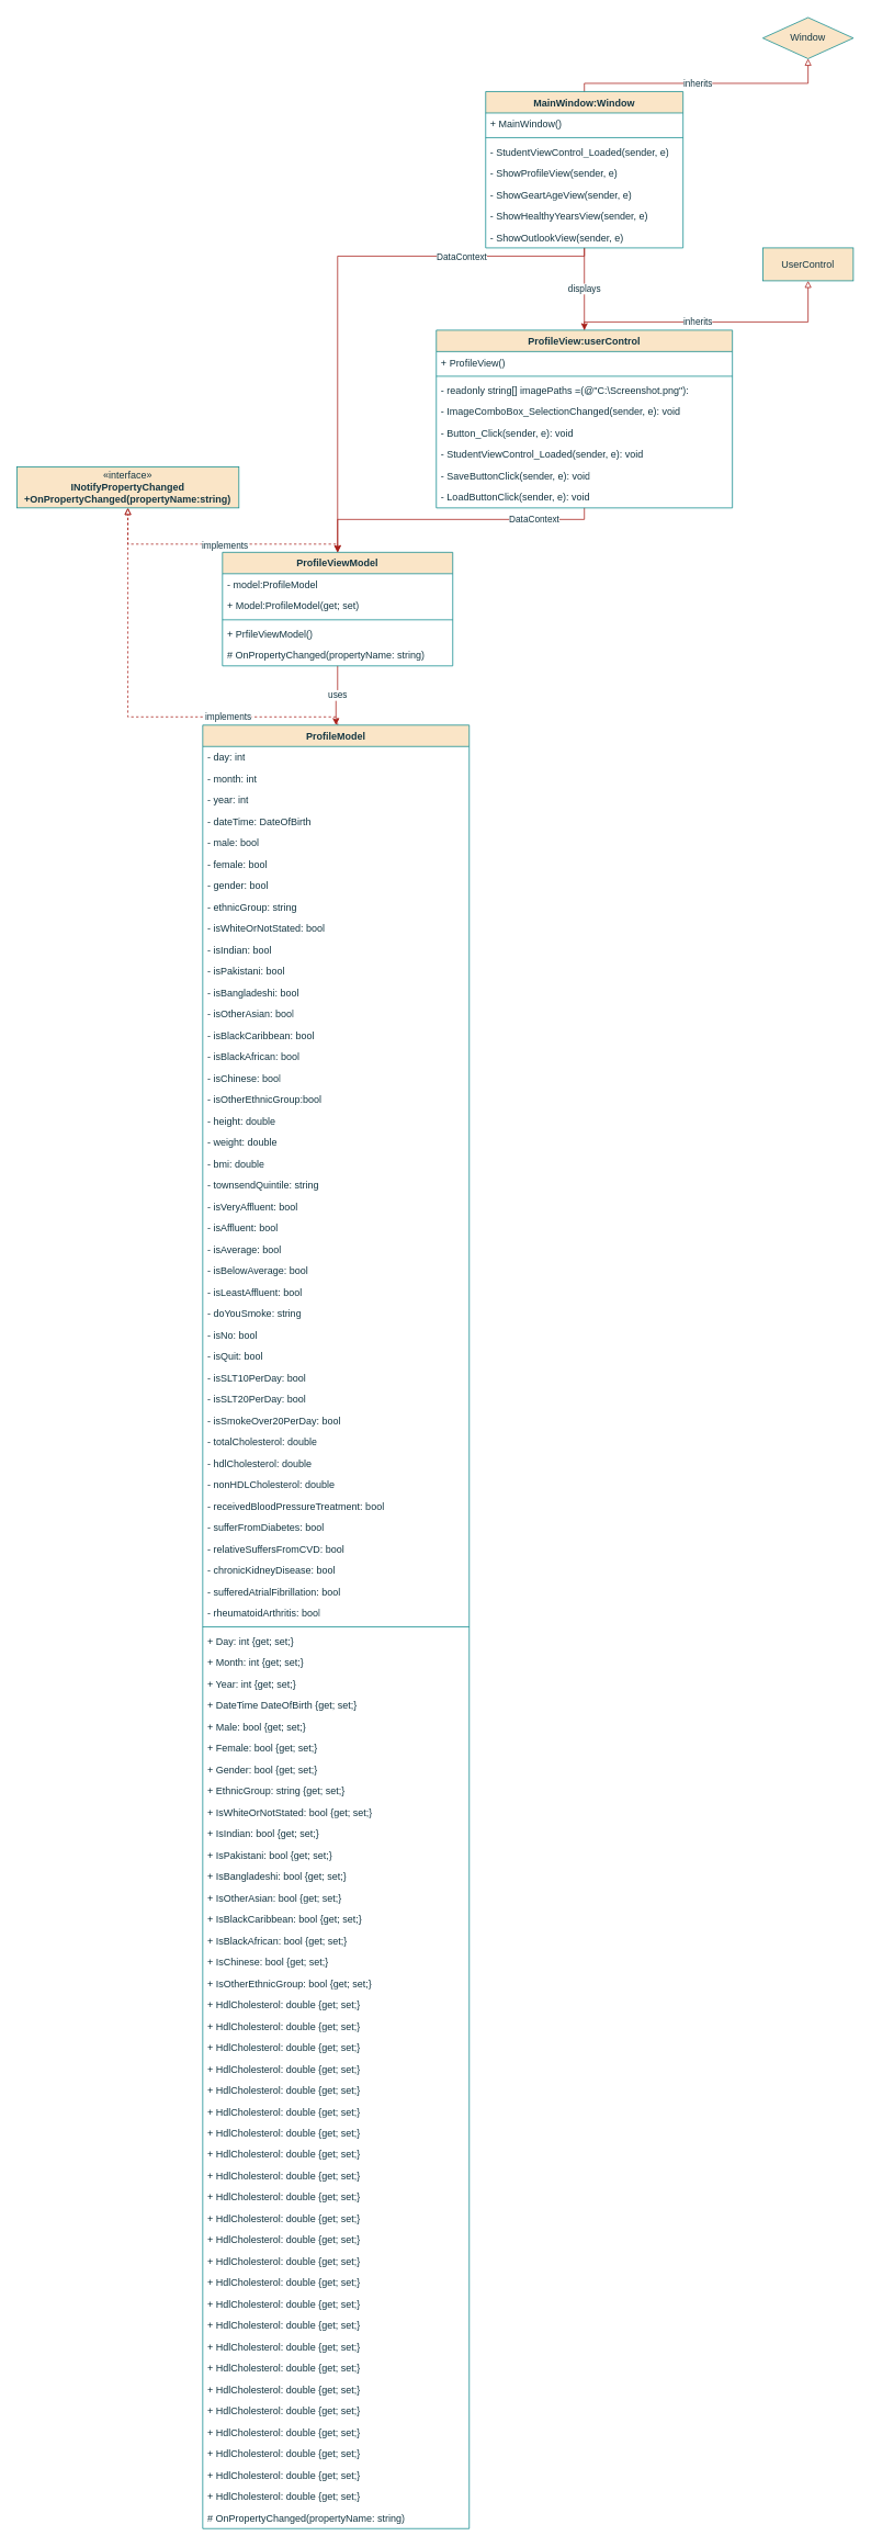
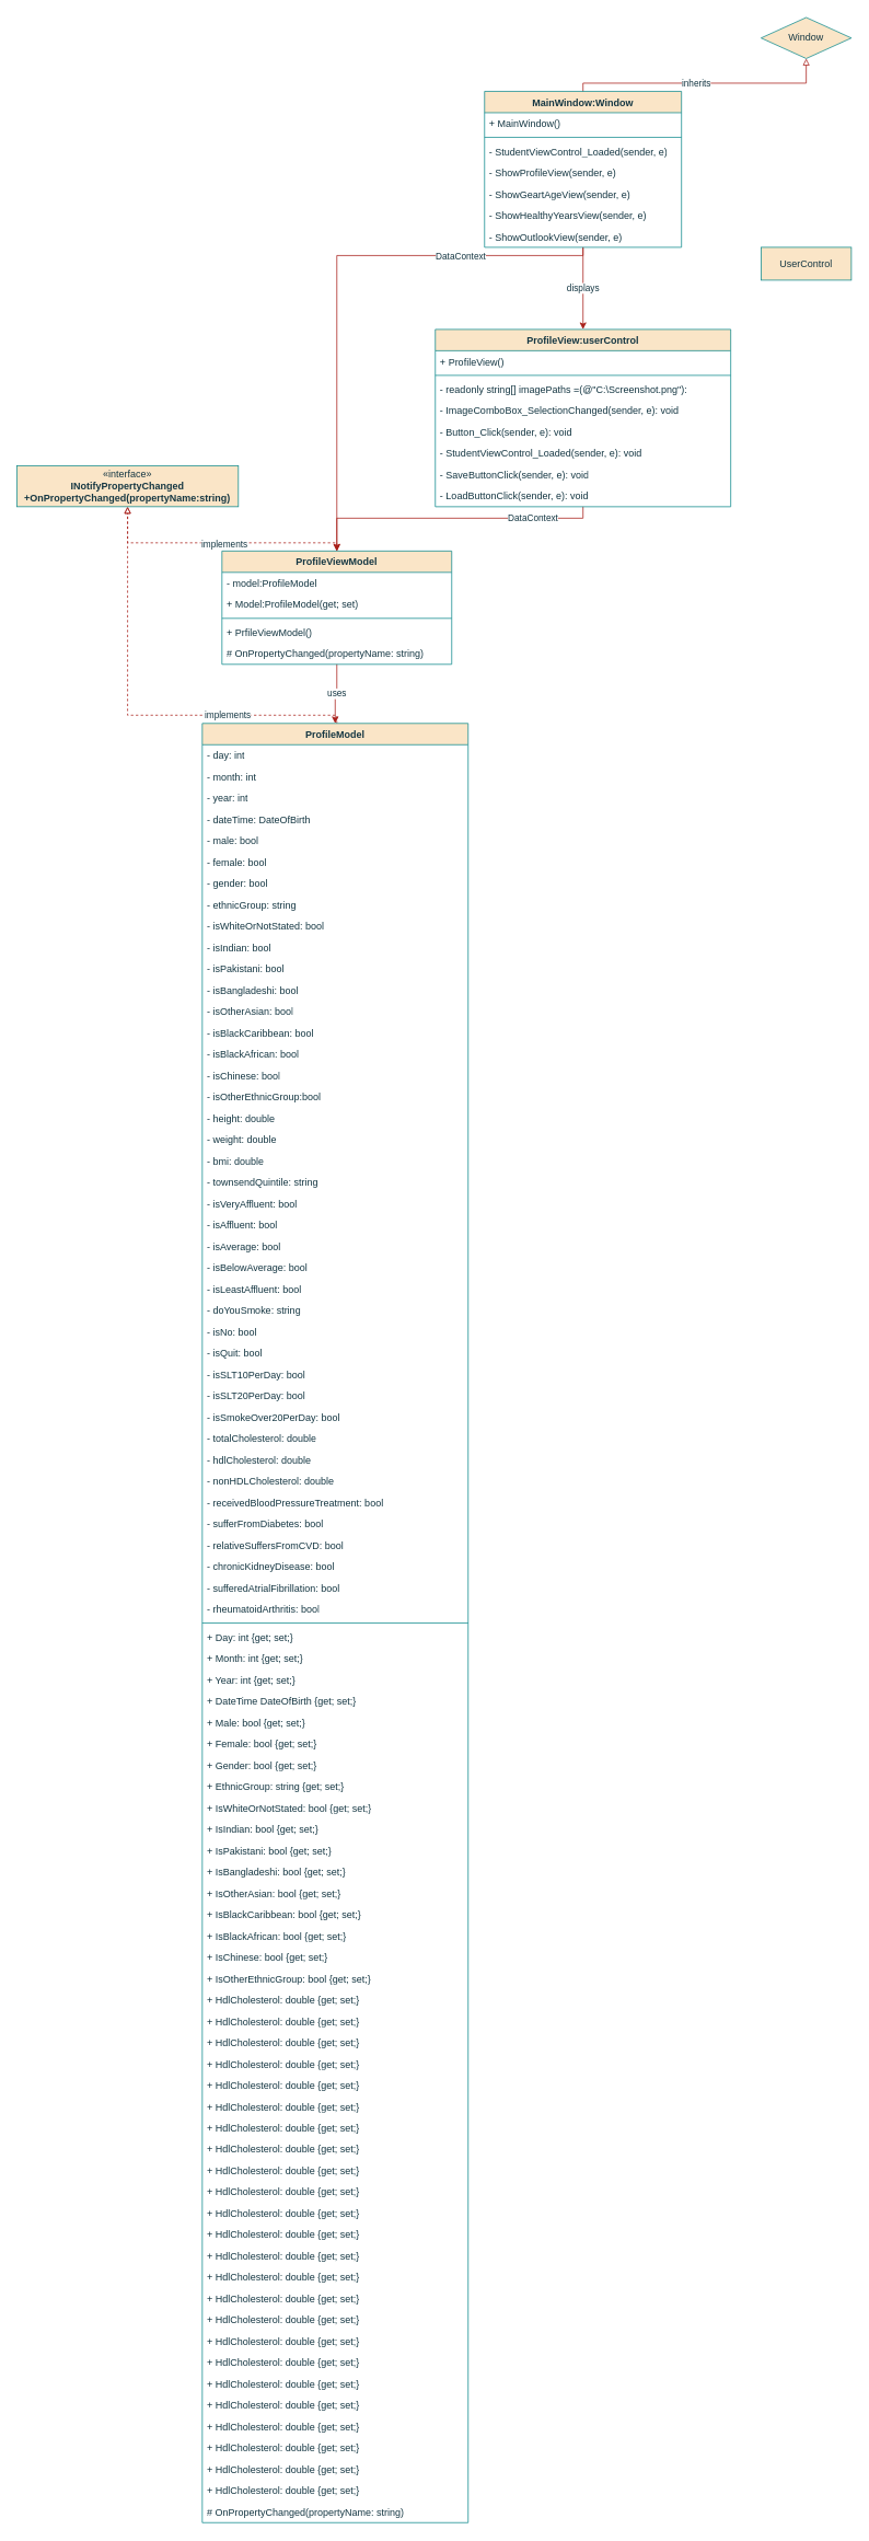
- <mxCell id="7" style="edgeStyle=orthogonalEdgeStyle;rounded=0;orthogonalLoop=1;jettySize=auto;html=1;entryX=0.5;entryY=1;entryDx=0;entryDy=0;strokeColor=#A8201A;fontColor=#143642;fillColor=#FAE5C7;endArrow=block;endFill=0;" edge="1" parent="1" source="11" target="20"><mxGeometry relative="1" as="geometry"><Array as="points"><mxPoint x="710" y="390" /><mxPoint x="982" y="390" /></Array></mxGeometry></mxCell>
- <mxCell id="8" value="inherits" style="edgeLabel;html=1;align=center;verticalAlign=middle;resizable=0;points=[];strokeColor=#0F8B8D;fontColor=#143642;fillColor=#FAE5C7;" vertex="1" connectable="0" parent="7"><mxGeometry x="-0.114" y="1" relative="1" as="geometry"><mxPoint as="offset" /></mxGeometry></mxCell>
